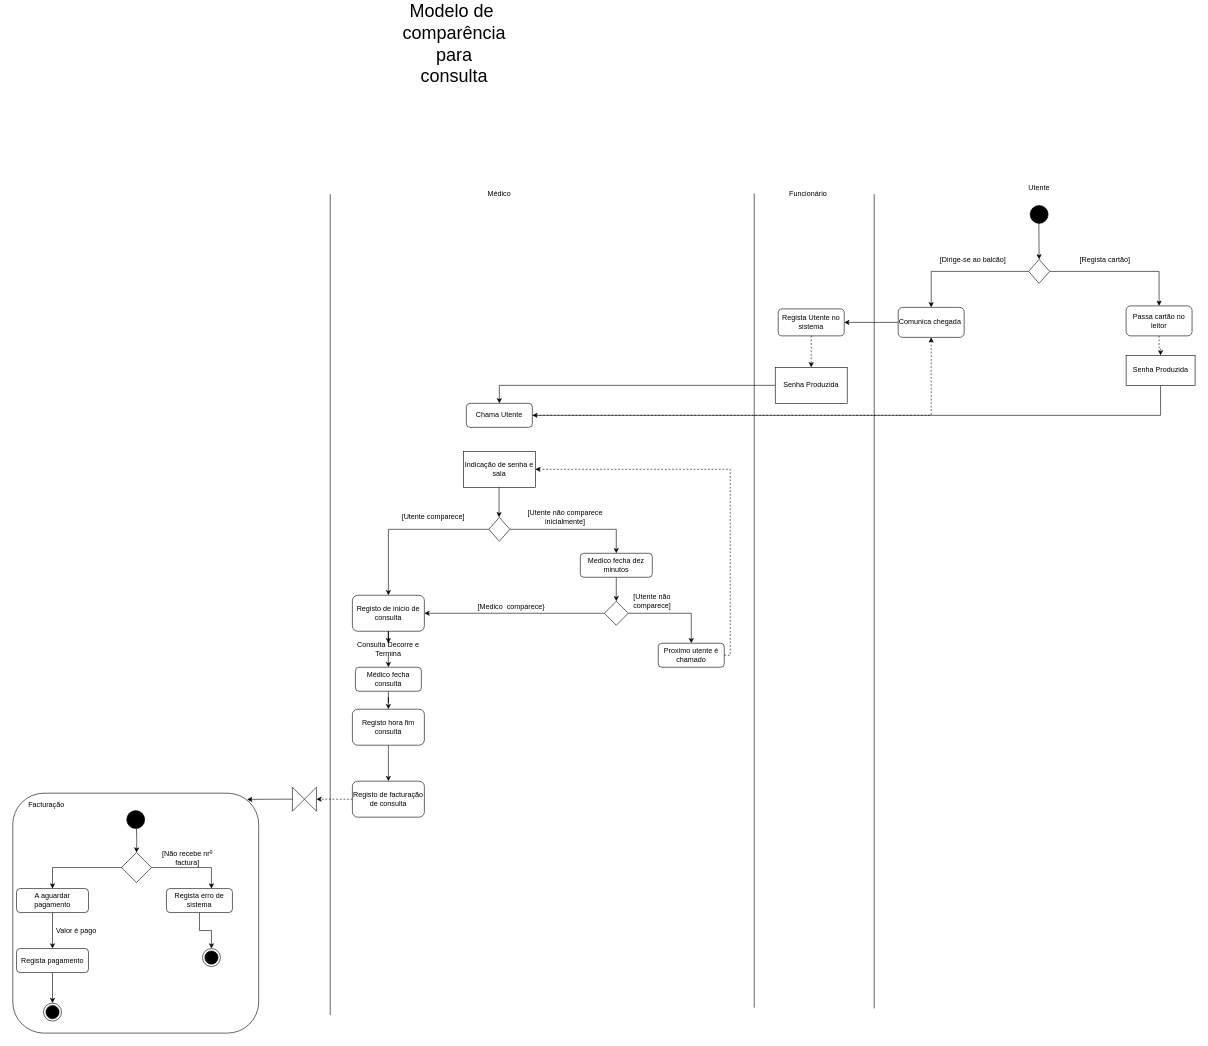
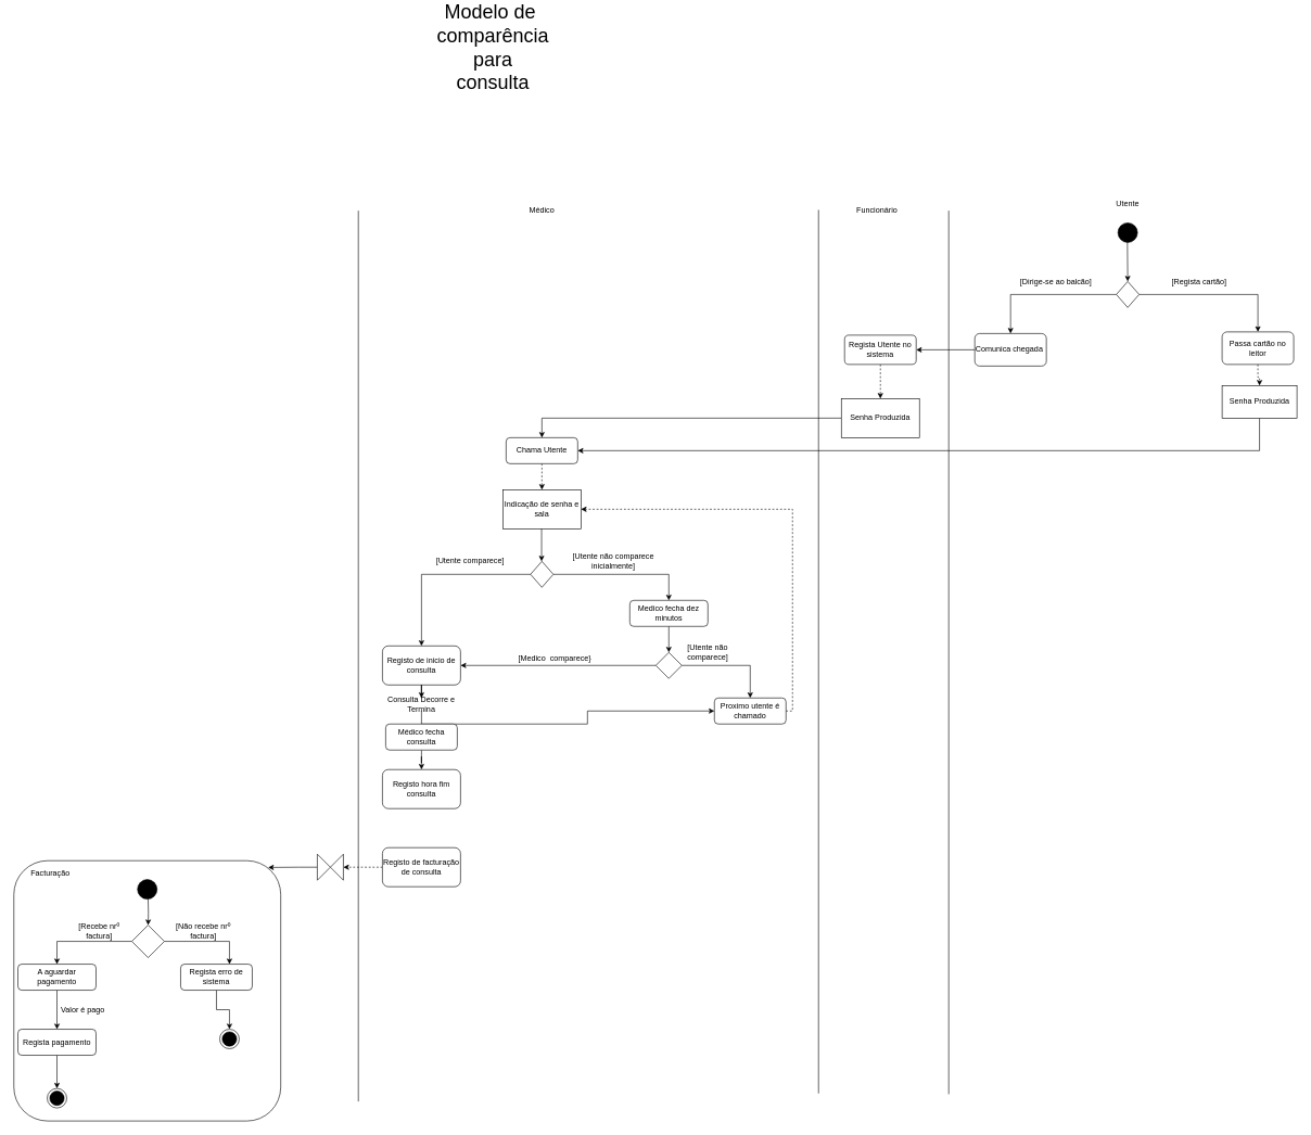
- <mxCell id="21" style="edgeStyle=orthogonalEdgeStyle;rounded=0;orthogonalLoop=1;jettySize=auto;html=1;dashed=1;" parent="1" source="22" target="13" edge="1"><mxGeometry relative="1" as="geometry"><mxPoint x="832" y="730" as="targetPoint" /></mxGeometry></mxCell>
+ <mxCell id="21" style="edgeStyle=orthogonalEdgeStyle;rounded=0;orthogonalLoop=1;jettySize=auto;html=1;dashed=1;" parent="1" source="22" target="23" edge="1"><mxGeometry relative="1" as="geometry"><mxPoint x="832" y="730" as="targetPoint" /></mxGeometry></mxCell>
- <mxCell id="38" style="edgeStyle=orthogonalEdgeStyle;rounded=0;orthogonalLoop=1;jettySize=auto;html=1;exitX=0.5;exitY=1;exitDx=0;exitDy=0;entryX=0.5;entryY=0;entryDx=0;entryDy=0;" parent="1" source="39" target="46" edge="1"><mxGeometry relative="1" as="geometry" /></mxCell>
+ <mxCell id="38" style="edgeStyle=orthogonalEdgeStyle;rounded=0;orthogonalLoop=1;jettySize=auto;html=1;exitX=0.5;exitY=1;exitDx=0;exitDy=0;" parent="1" source="39" target="44" edge="1"><mxGeometry relative="1" as="geometry" /></mxCell>
- <mxCell id="41" value="" style="edgeStyle=orthogonalEdgeStyle;rounded=0;orthogonalLoop=1;jettySize=auto;html=1;" parent="1" source="42" target="49" edge="1"><mxGeometry relative="1" as="geometry" /></mxCell>
+ <mxCell id="54" value="[Recebe nrº factura]" style="text;html=1;strokeColor=none;fillColor=none;align=center;verticalAlign=middle;whiteSpace=wrap;rounded=0;" parent="1" vertex="1"><mxGeometry x="107" y="1379" width="90" height="20" as="geometry" /></mxCell>
